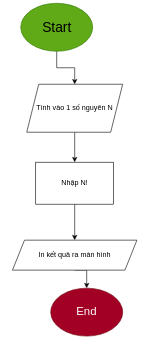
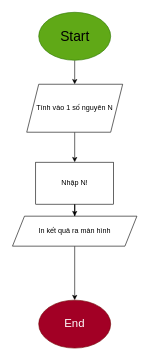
- <mxCell id="3" value="Start" style="ellipse;html=1;fillColor=#60a917;fontColor=default;strokeColor=#2D7600;fontSize=23;convertToSvg=0;" vertex="1" parent="1"><mxGeometry x="34" y="5" width="120" height="80" as="geometry" /></mxCell>
+ <mxCell id="3" value="Start" style="ellipse;html=1;fillColor=#60a917;fontColor=default;strokeColor=#2D7600;fontSize=23;convertToSvg=0;" vertex="1" parent="1"><mxGeometry x="64" y="20" width="120" height="80" as="geometry" /></mxCell>
- <mxCell id="10" value="In kết quả ra màn hình" style="shape=parallelogram;perimeter=parallelogramPerimeter;whiteSpace=wrap;html=1;fixedSize=1;" vertex="1" parent="1"><mxGeometry x="20.25" y="400" width="207.5" height="50" as="geometry" /></mxCell>
+ <mxCell id="10" value="In kết quả ra màn hình" style="shape=parallelogram;perimeter=parallelogramPerimeter;whiteSpace=wrap;html=1;fixedSize=1;" vertex="1" parent="1"><mxGeometry x="20.25" y="360" width="207.5" height="50" as="geometry" /></mxCell>
- <mxCell id="9" value="&lt;font style=&quot;font-size: 19px;&quot;&gt;End&lt;/font&gt;" style="ellipse;whiteSpace=wrap;html=1;fillColor=#a20025;fontColor=#ffffff;strokeColor=#6F0000;" vertex="1" parent="1"><mxGeometry x="84" y="480" width="120" height="80" as="geometry" /></mxCell>
+ <mxCell id="9" value="&lt;font style=&quot;font-size: 19px;&quot;&gt;End&lt;/font&gt;" style="ellipse;whiteSpace=wrap;html=1;fillColor=#a20025;fontColor=#ffffff;strokeColor=#6F0000;" vertex="1" parent="1"><mxGeometry x="64" y="500" width="120" height="80" as="geometry" /></mxCell>
